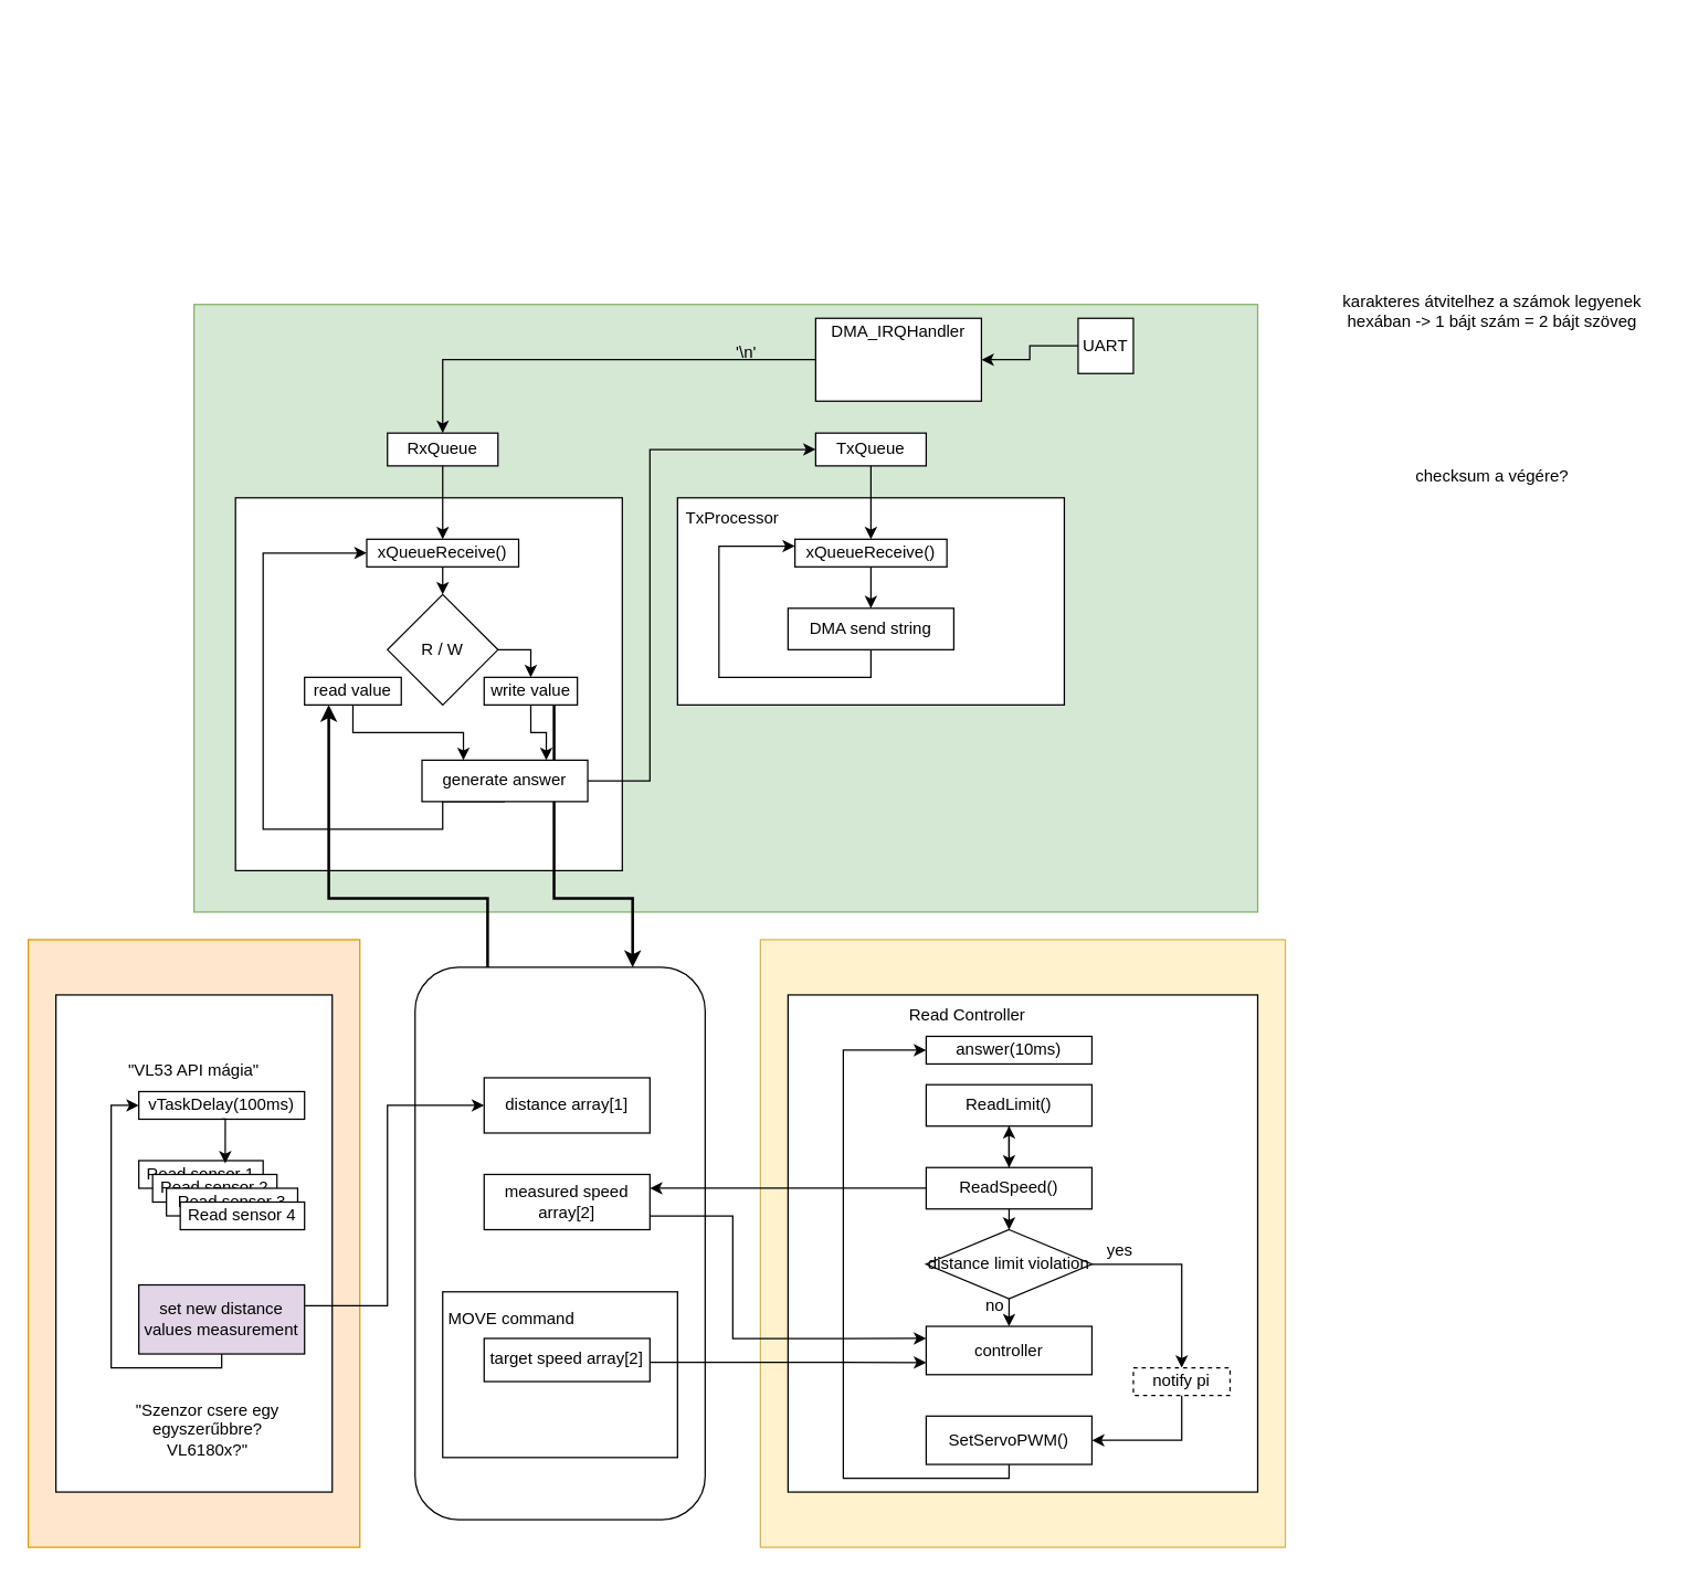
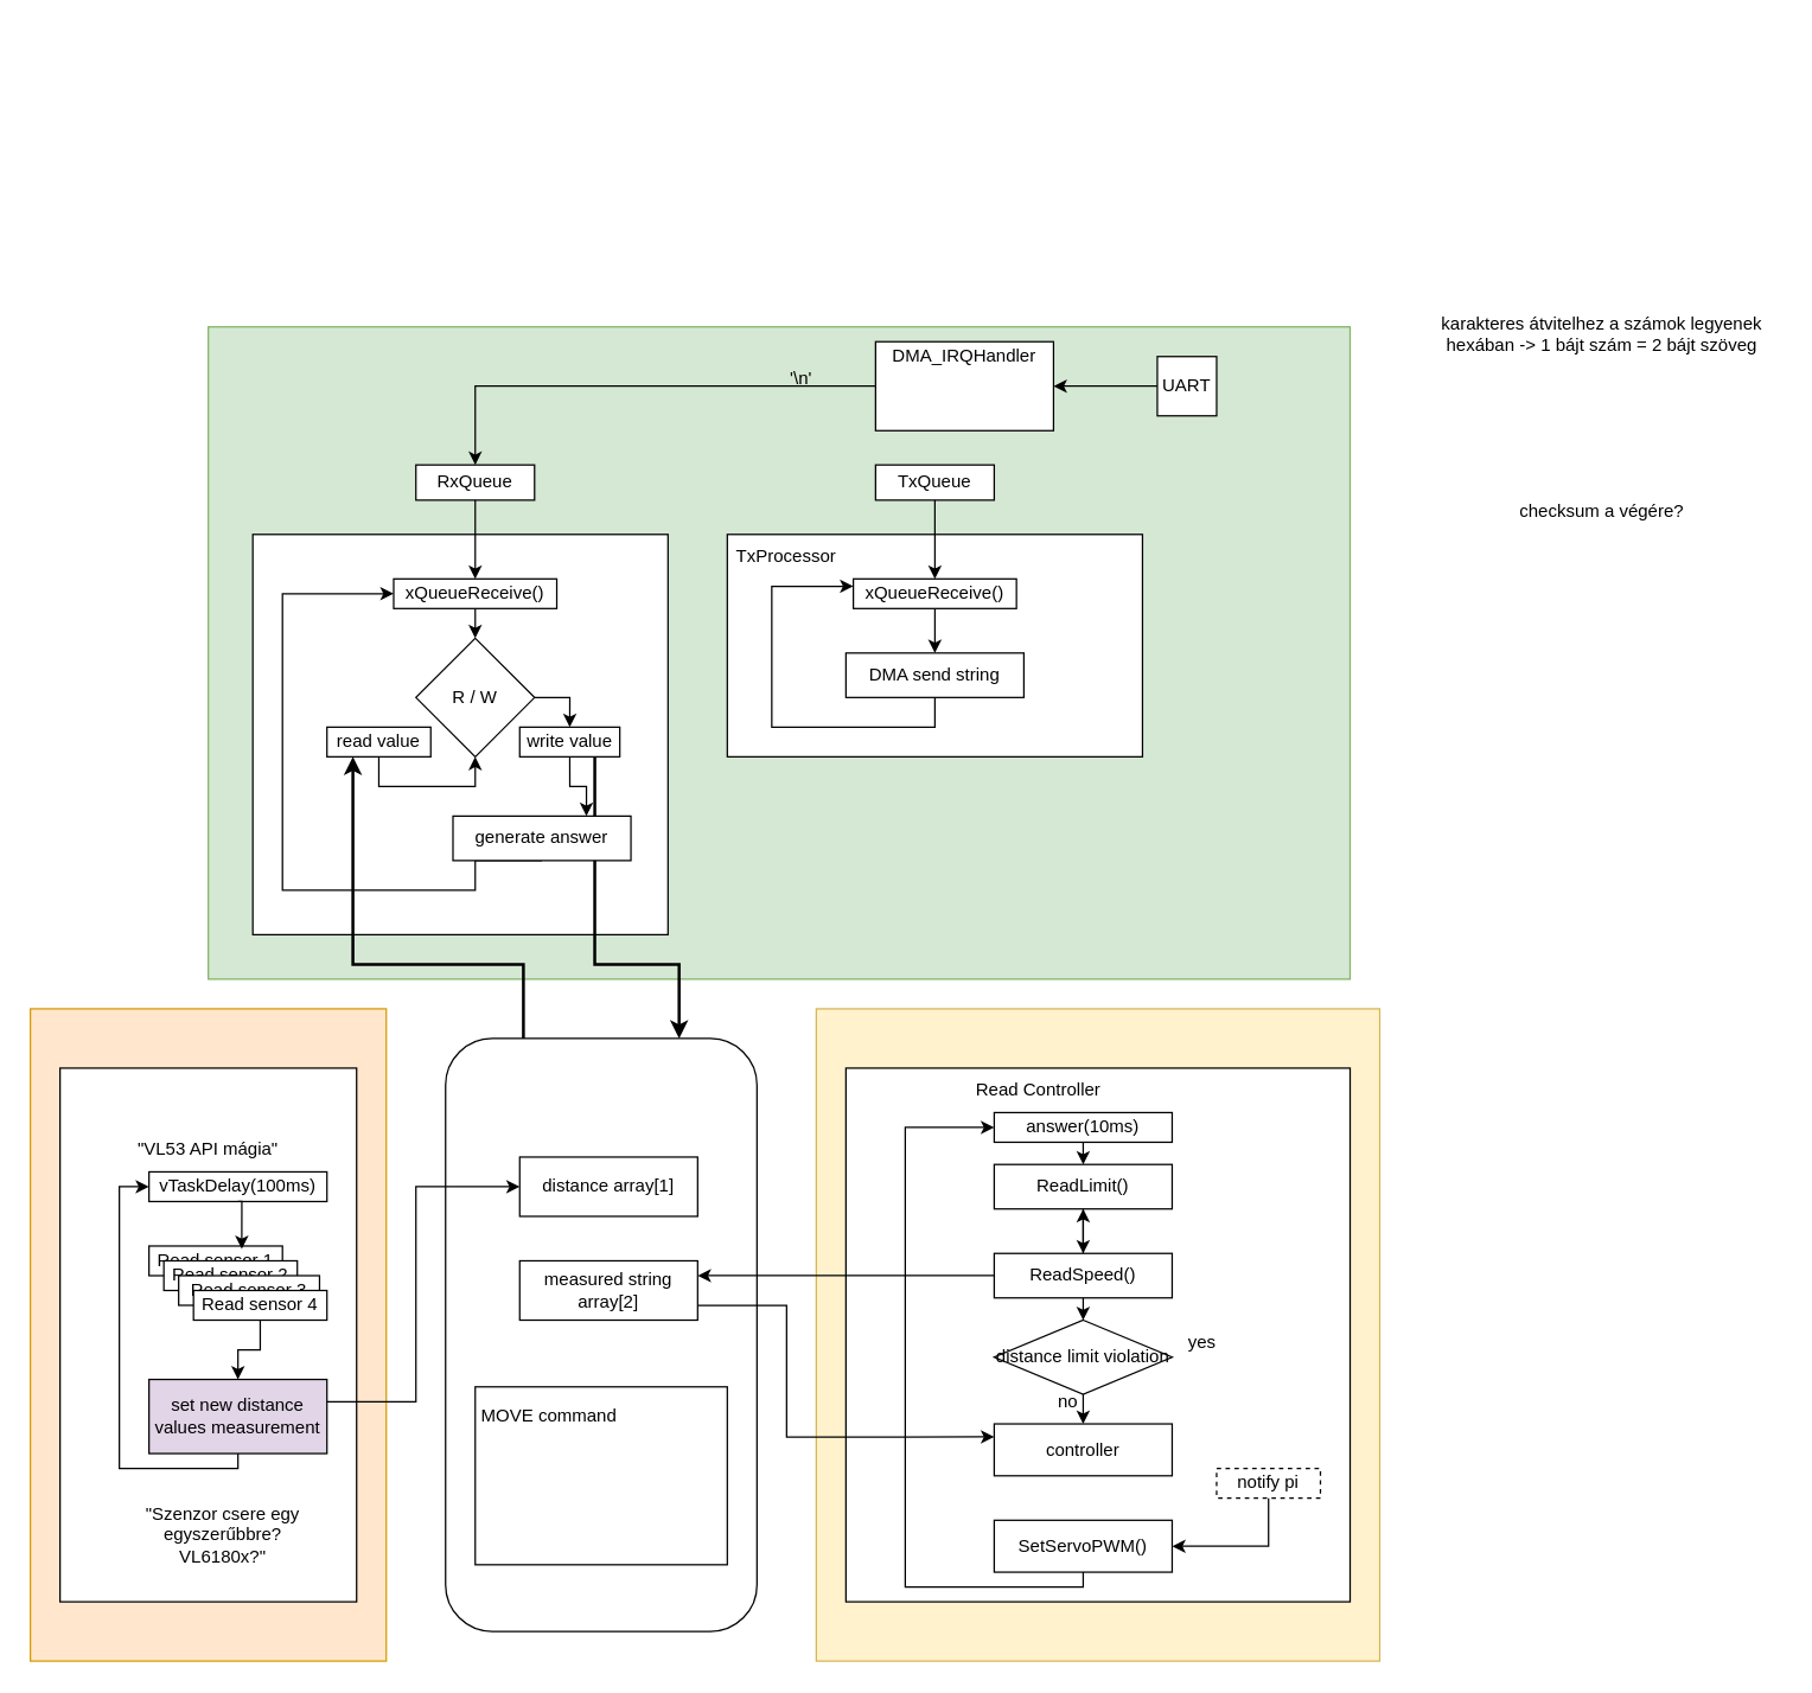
- <mxCell id="6" value="UART" style="rounded=0;whiteSpace=wrap;html=1;" parent="1" vertex="1"><mxGeometry x="780" y="230" width="40" height="40" as="geometry" /></mxCell>
+ <mxCell id="6" value="UART" style="rounded=0;whiteSpace=wrap;html=1;" parent="1" vertex="1"><mxGeometry x="780" y="240" width="40" height="40" as="geometry" /></mxCell>
- <mxCell id="70" style="edgeStyle=orthogonalEdgeStyle;rounded=0;orthogonalLoop=1;jettySize=auto;html=1;exitX=1;exitY=0.5;exitDx=0;exitDy=0;entryX=0;entryY=0.5;entryDx=0;entryDy=0;" parent="1" source="71" target="50" edge="1"><mxGeometry relative="1" as="geometry"><Array as="points"><mxPoint x="470" y="565" /><mxPoint x="470" y="325" /></Array></mxGeometry></mxCell>
- <mxCell id="61" style="edgeStyle=orthogonalEdgeStyle;rounded=0;orthogonalLoop=1;jettySize=auto;html=1;exitX=0.5;exitY=1;exitDx=0;exitDy=0;entryX=0.25;entryY=0;entryDx=0;entryDy=0;" parent="1" source="63" target="71" edge="1"><mxGeometry relative="1" as="geometry" /></mxCell>
+ <mxCell id="61" style="edgeStyle=orthogonalEdgeStyle;rounded=0;orthogonalLoop=1;jettySize=auto;html=1;exitX=0.5;exitY=1;exitDx=0;exitDy=0;" parent="1" source="63" target="65" edge="1"><mxGeometry relative="1" as="geometry" /></mxCell>
+ <mxCell id="26" style="edgeStyle=orthogonalEdgeStyle;rounded=0;orthogonalLoop=1;jettySize=auto;html=1;exitX=0.5;exitY=1;exitDx=0;exitDy=0;entryX=0.5;entryY=0;entryDx=0;entryDy=0;" parent="1" source="27" target="31" edge="1"><mxGeometry relative="1" as="geometry" /></mxCell>
- <mxCell id="25" value="measured speed array[2]" style="rounded=0;whiteSpace=wrap;html=1;" parent="1" vertex="1"><mxGeometry x="350" y="850" width="120" height="40" as="geometry" /></mxCell>
+ <mxCell id="25" value="measured string array[2]" style="rounded=0;whiteSpace=wrap;html=1;" parent="1" vertex="1"><mxGeometry x="350" y="850" width="120" height="40" as="geometry" /></mxCell>
+ <mxCell id="16" style="edgeStyle=orthogonalEdgeStyle;rounded=0;orthogonalLoop=1;jettySize=auto;html=1;exitX=0.5;exitY=1;exitDx=0;exitDy=0;entryX=0.5;entryY=0;entryDx=0;entryDy=0;" parent="1" source="17" target="22" edge="1"><mxGeometry relative="1" as="geometry" /></mxCell>
- <mxCell id="43" style="edgeStyle=orthogonalEdgeStyle;rounded=0;orthogonalLoop=1;jettySize=auto;html=1;exitX=1;exitY=0.5;exitDx=0;exitDy=0;entryX=0.5;entryY=0;entryDx=0;entryDy=0;" parent="1" source="45" target="47" edge="1"><mxGeometry relative="1" as="geometry" /></mxCell>
- <mxCell id="37" value="target speed array[2]" style="rounded=0;whiteSpace=wrap;html=1;" parent="1" vertex="1"><mxGeometry x="350" y="968.75" width="120" height="31.25" as="geometry" /></mxCell>
- <mxCell id="36" style="edgeStyle=orthogonalEdgeStyle;rounded=0;orthogonalLoop=1;jettySize=auto;html=1;exitX=1;exitY=0.5;exitDx=0;exitDy=0;entryX=0;entryY=0.75;entryDx=0;entryDy=0;" parent="1" source="37" target="29" edge="1"><mxGeometry relative="1" as="geometry"><Array as="points"><mxPoint x="470" y="986" /><mxPoint x="530" y="986" /></Array></mxGeometry></mxCell>
